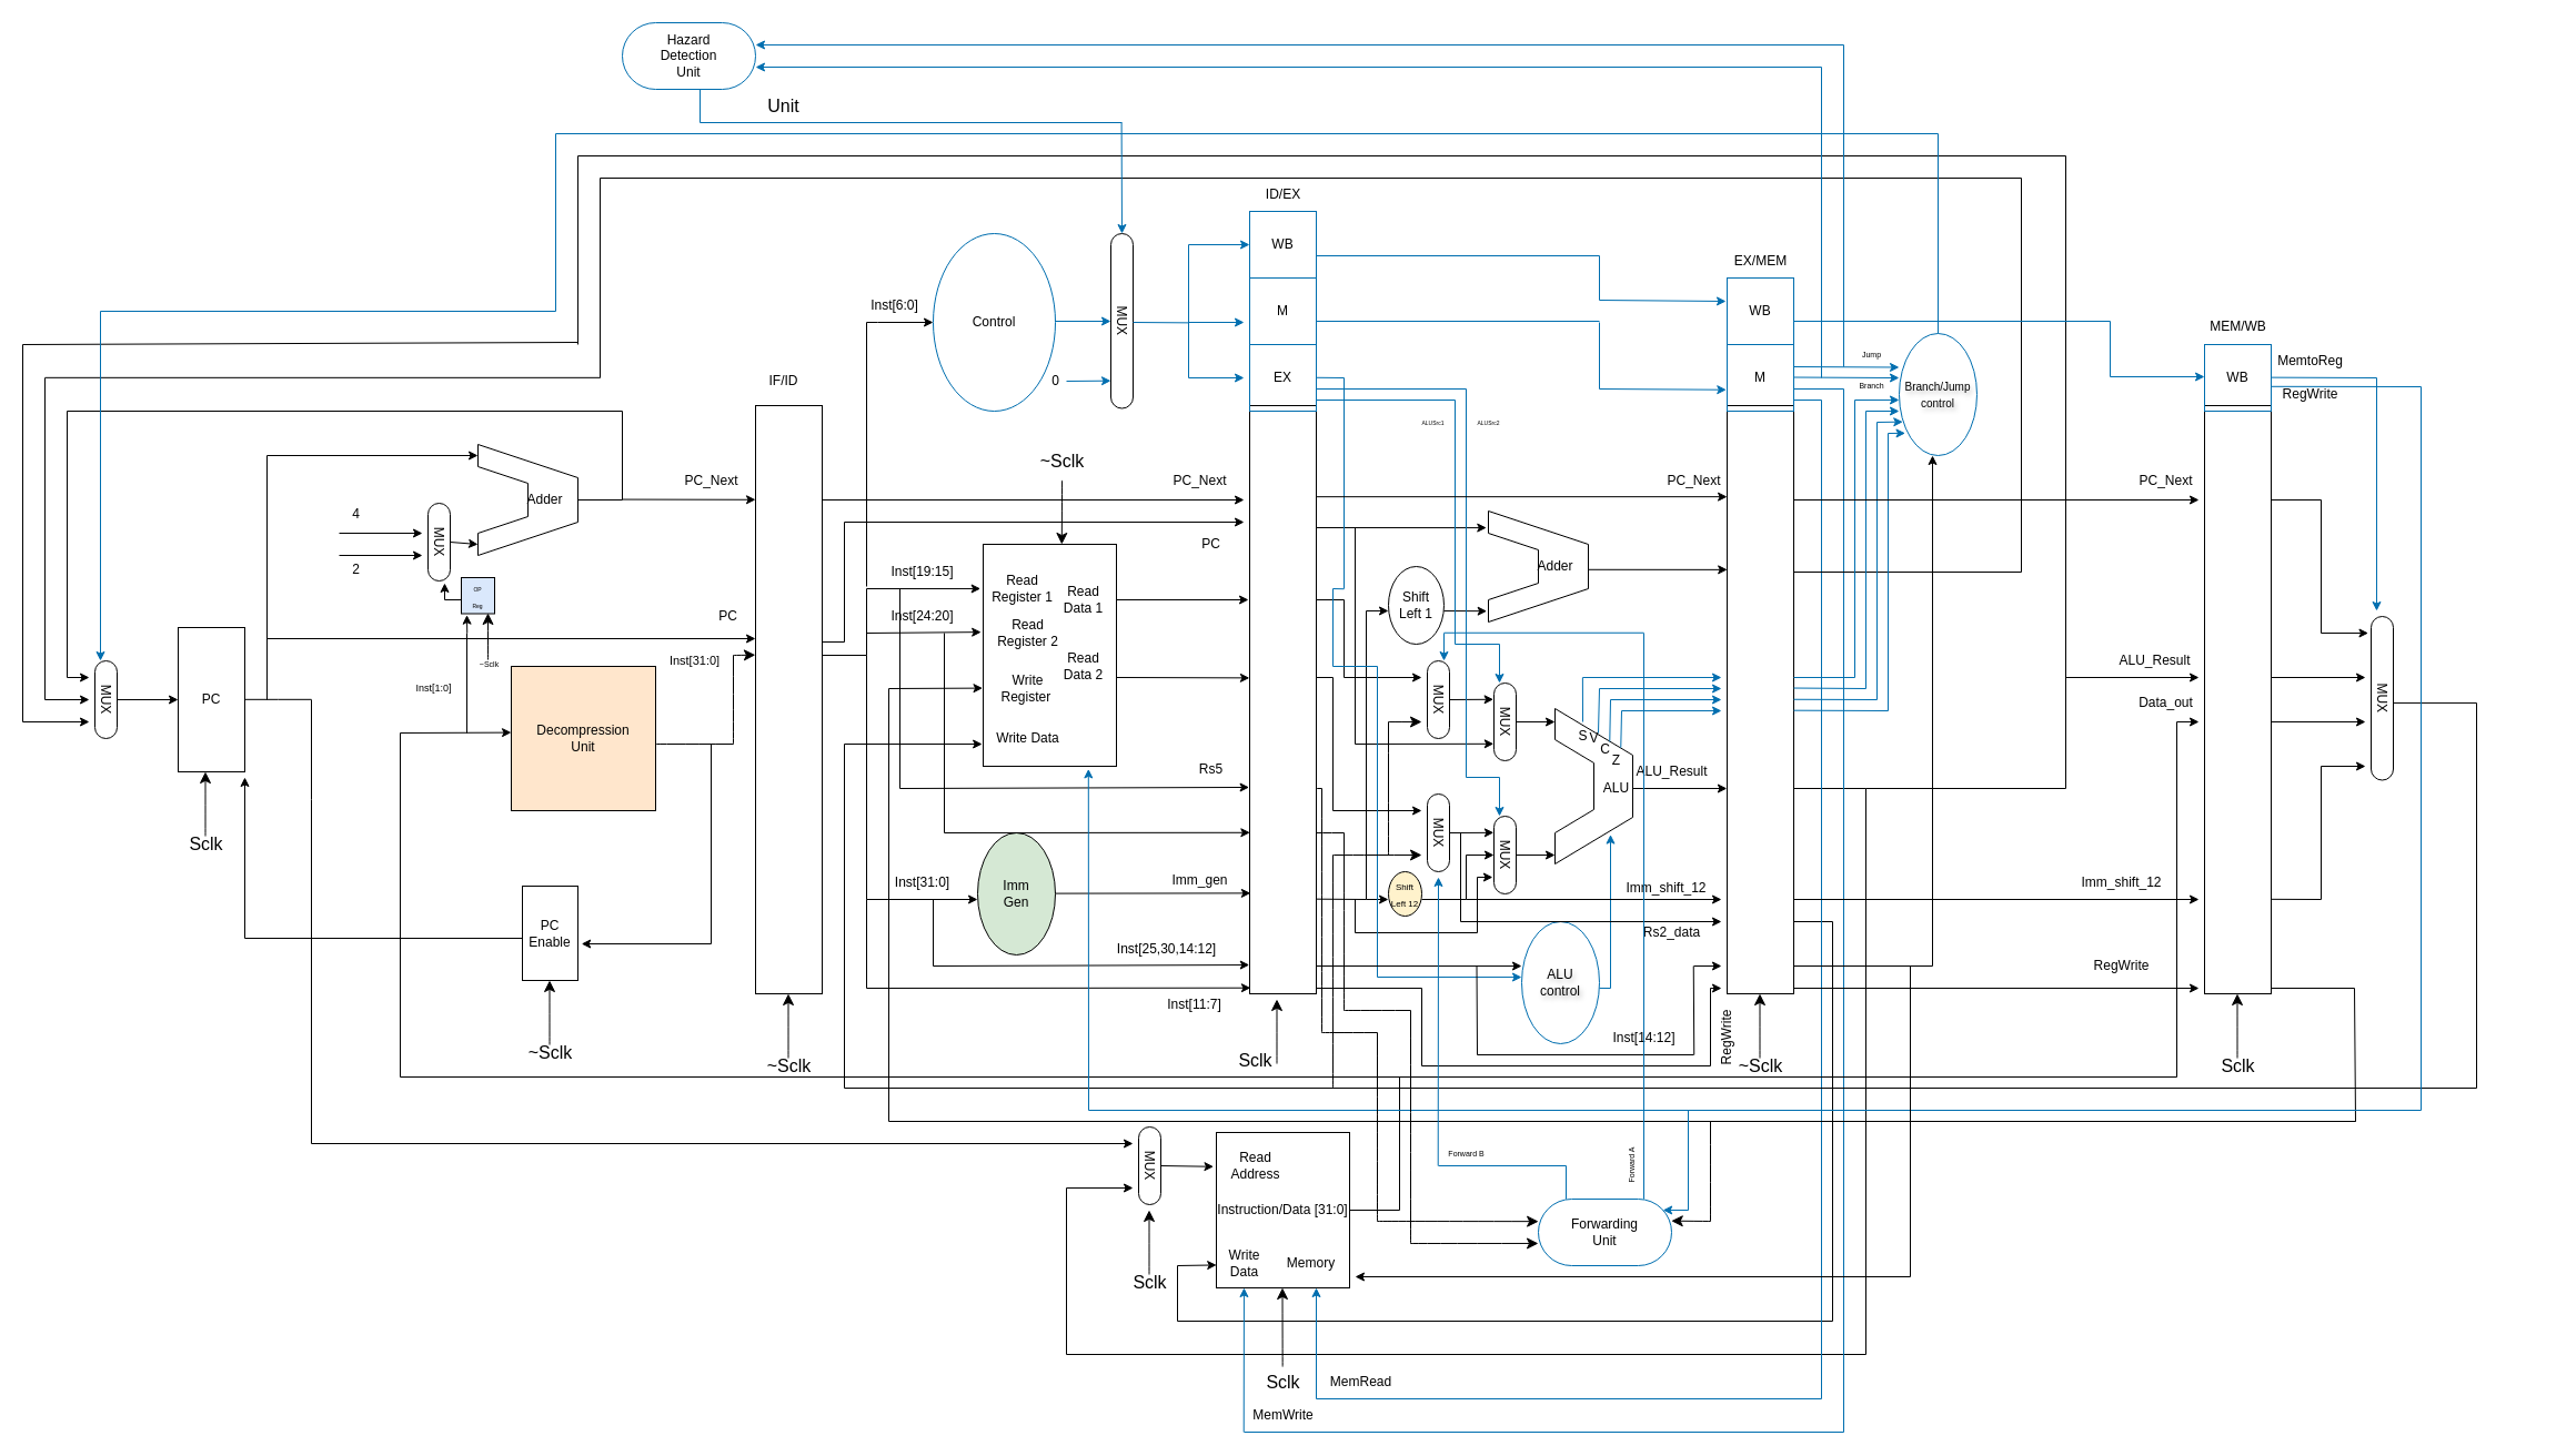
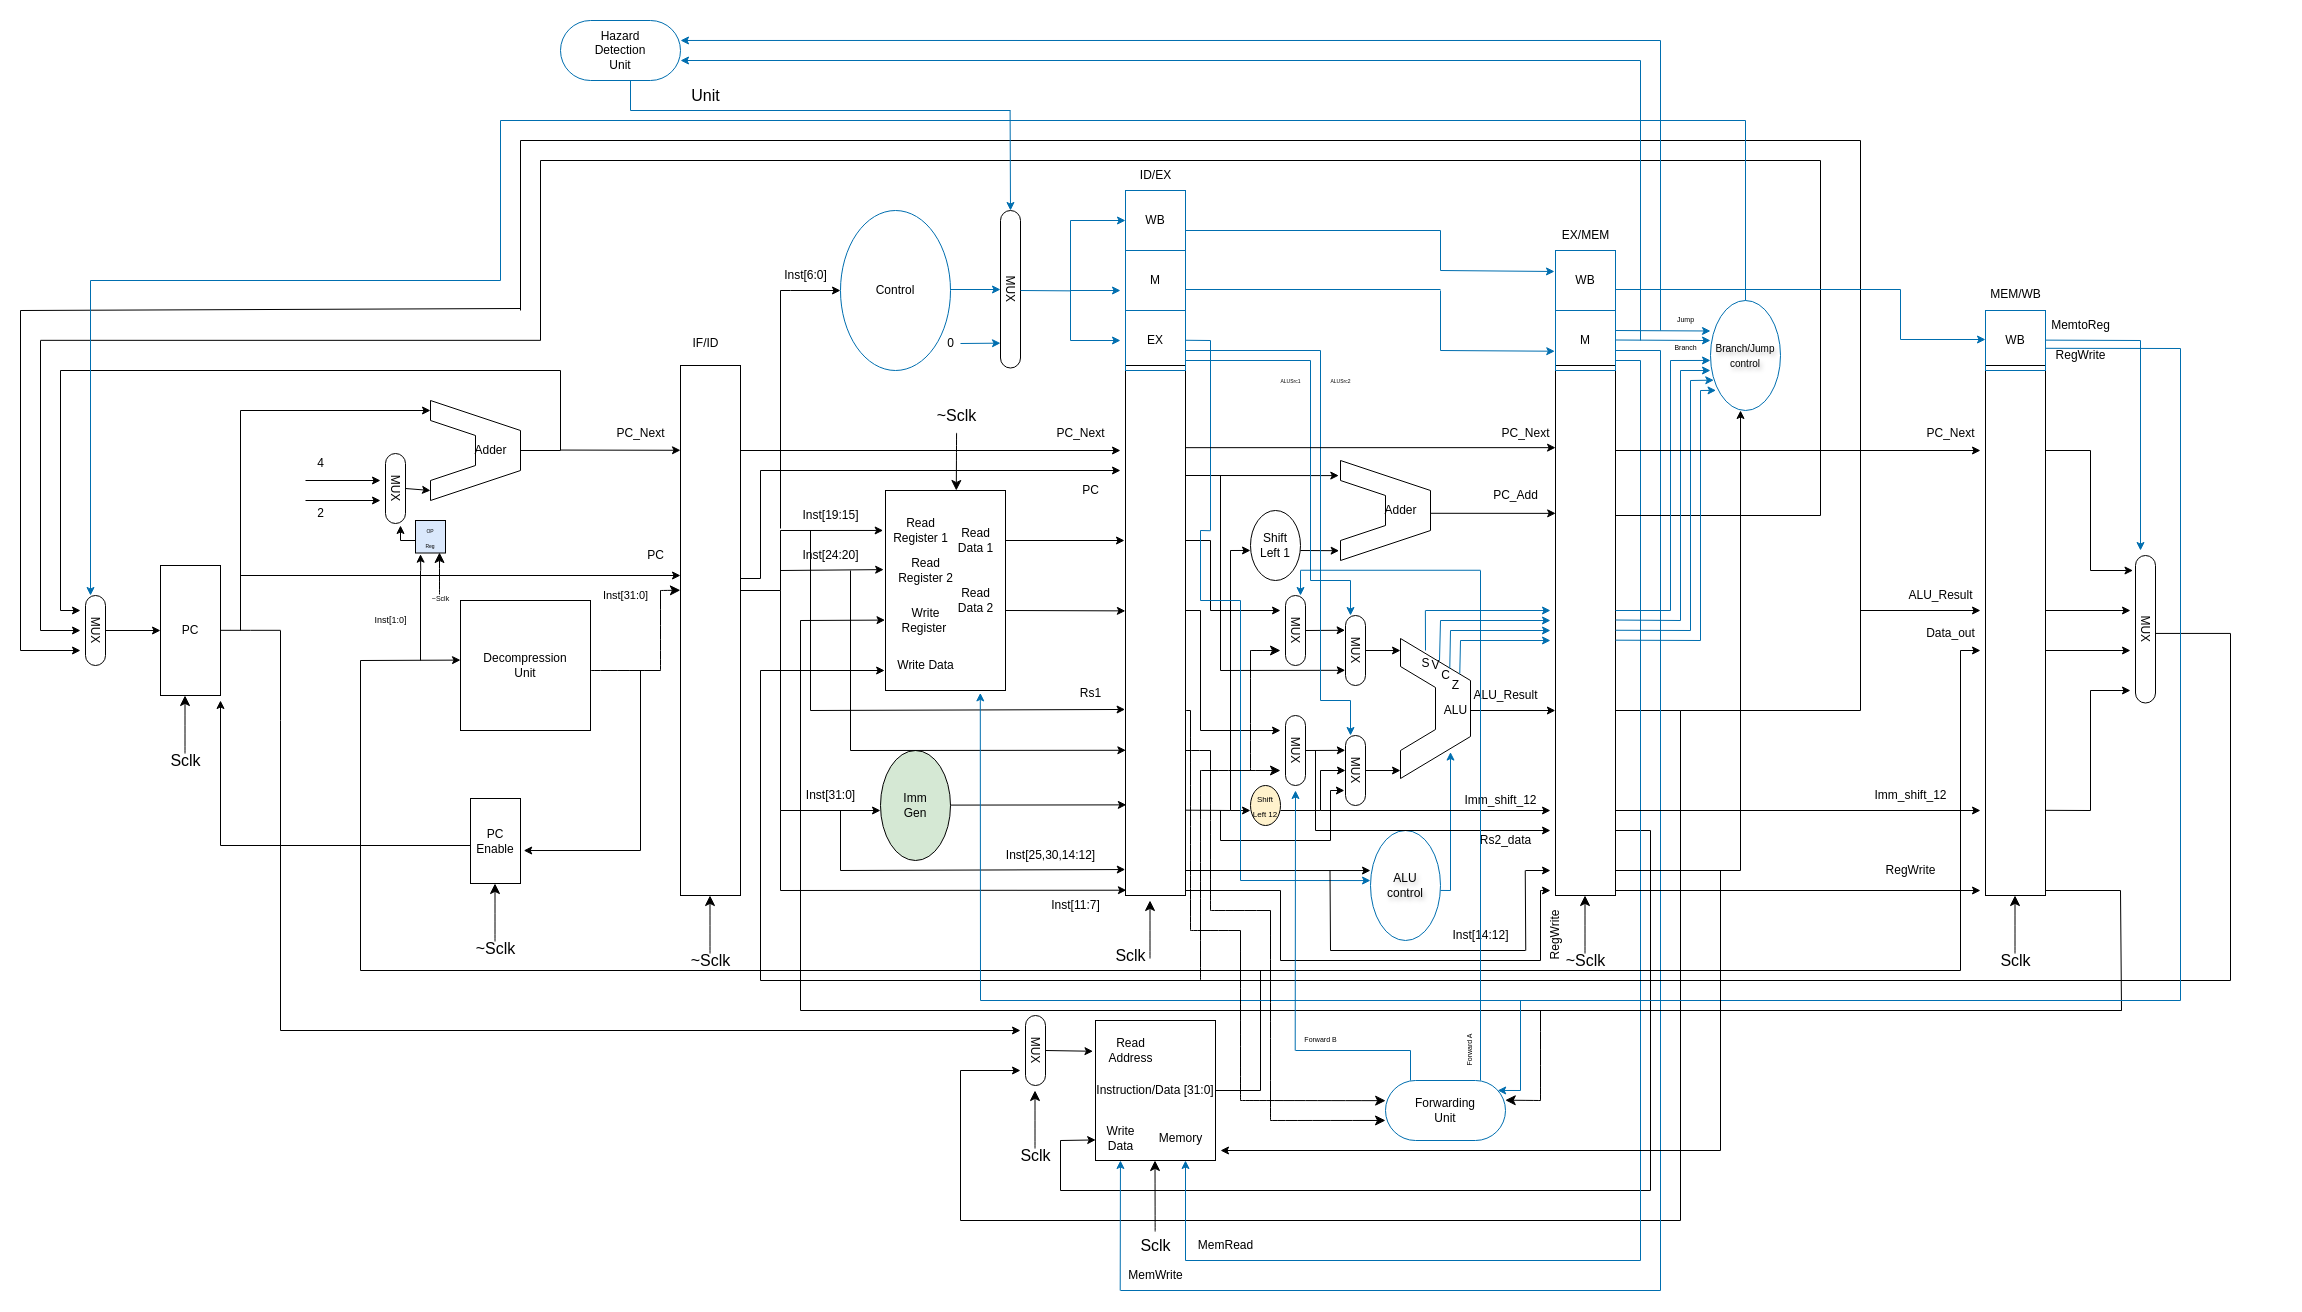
+ <mxCell id="152" value="PC_Add" style="text;html=1;align=center;verticalAlign=middle;resizable=0;points=[];autosize=1;strokeColor=none;fillColor=none;" parent="1" vertex="1"><mxGeometry x="1480" y="480" width="70" height="30" as="geometry" /></mxCell>
- <mxCell id="14" value="Decompression&lt;div&gt;Unit&lt;/div&gt;" style="whiteSpace=wrap;html=1;aspect=fixed;fillColor=#ffe6cc;" parent="1" vertex="1"><mxGeometry x="460" y="600" width="130" height="130" as="geometry" /></mxCell>
+ <mxCell id="14" value="Decompression&lt;div&gt;Unit&lt;/div&gt;" style="whiteSpace=wrap;html=1;aspect=fixed;" parent="1" vertex="1"><mxGeometry x="460" y="600" width="130" height="130" as="geometry" /></mxCell>
- <mxCell id="79" value="Rs5" style="text;html=1;align=center;verticalAlign=middle;resizable=0;points=[];autosize=1;strokeColor=none;fillColor=none;" parent="1" vertex="1"><mxGeometry x="1070" y="678" width="40" height="30" as="geometry" /></mxCell>
+ <mxCell id="79" value="Rs1" style="text;html=1;align=center;verticalAlign=middle;resizable=0;points=[];autosize=1;strokeColor=none;fillColor=none;" parent="1" vertex="1"><mxGeometry x="1070" y="678" width="40" height="30" as="geometry" /></mxCell>
- <mxCell id="78" value="Imm_gen" style="text;html=1;align=center;verticalAlign=middle;resizable=0;points=[];autosize=1;strokeColor=none;fillColor=none;" parent="1" vertex="1"><mxGeometry x="1045" y="778" width="70" height="30" as="geometry" /></mxCell>
